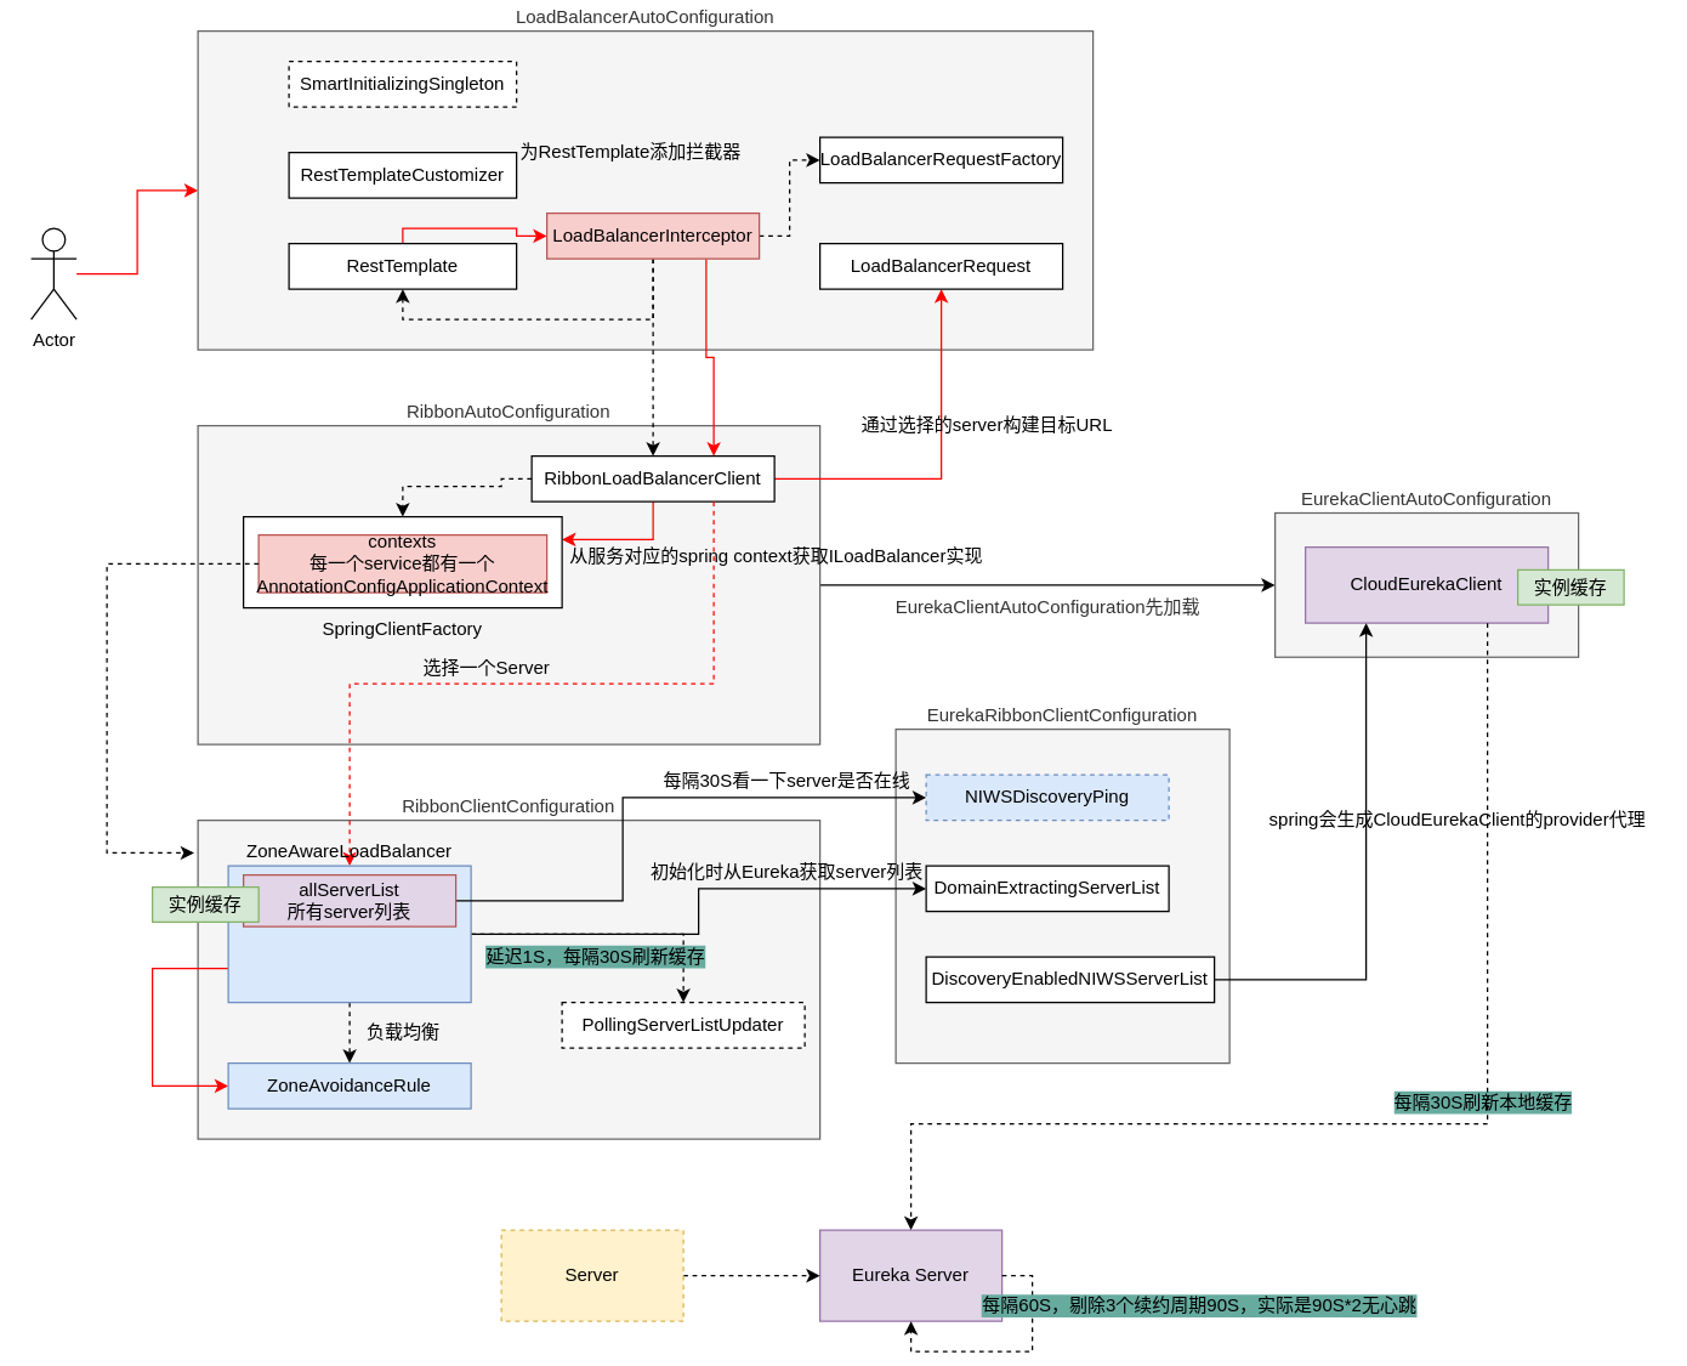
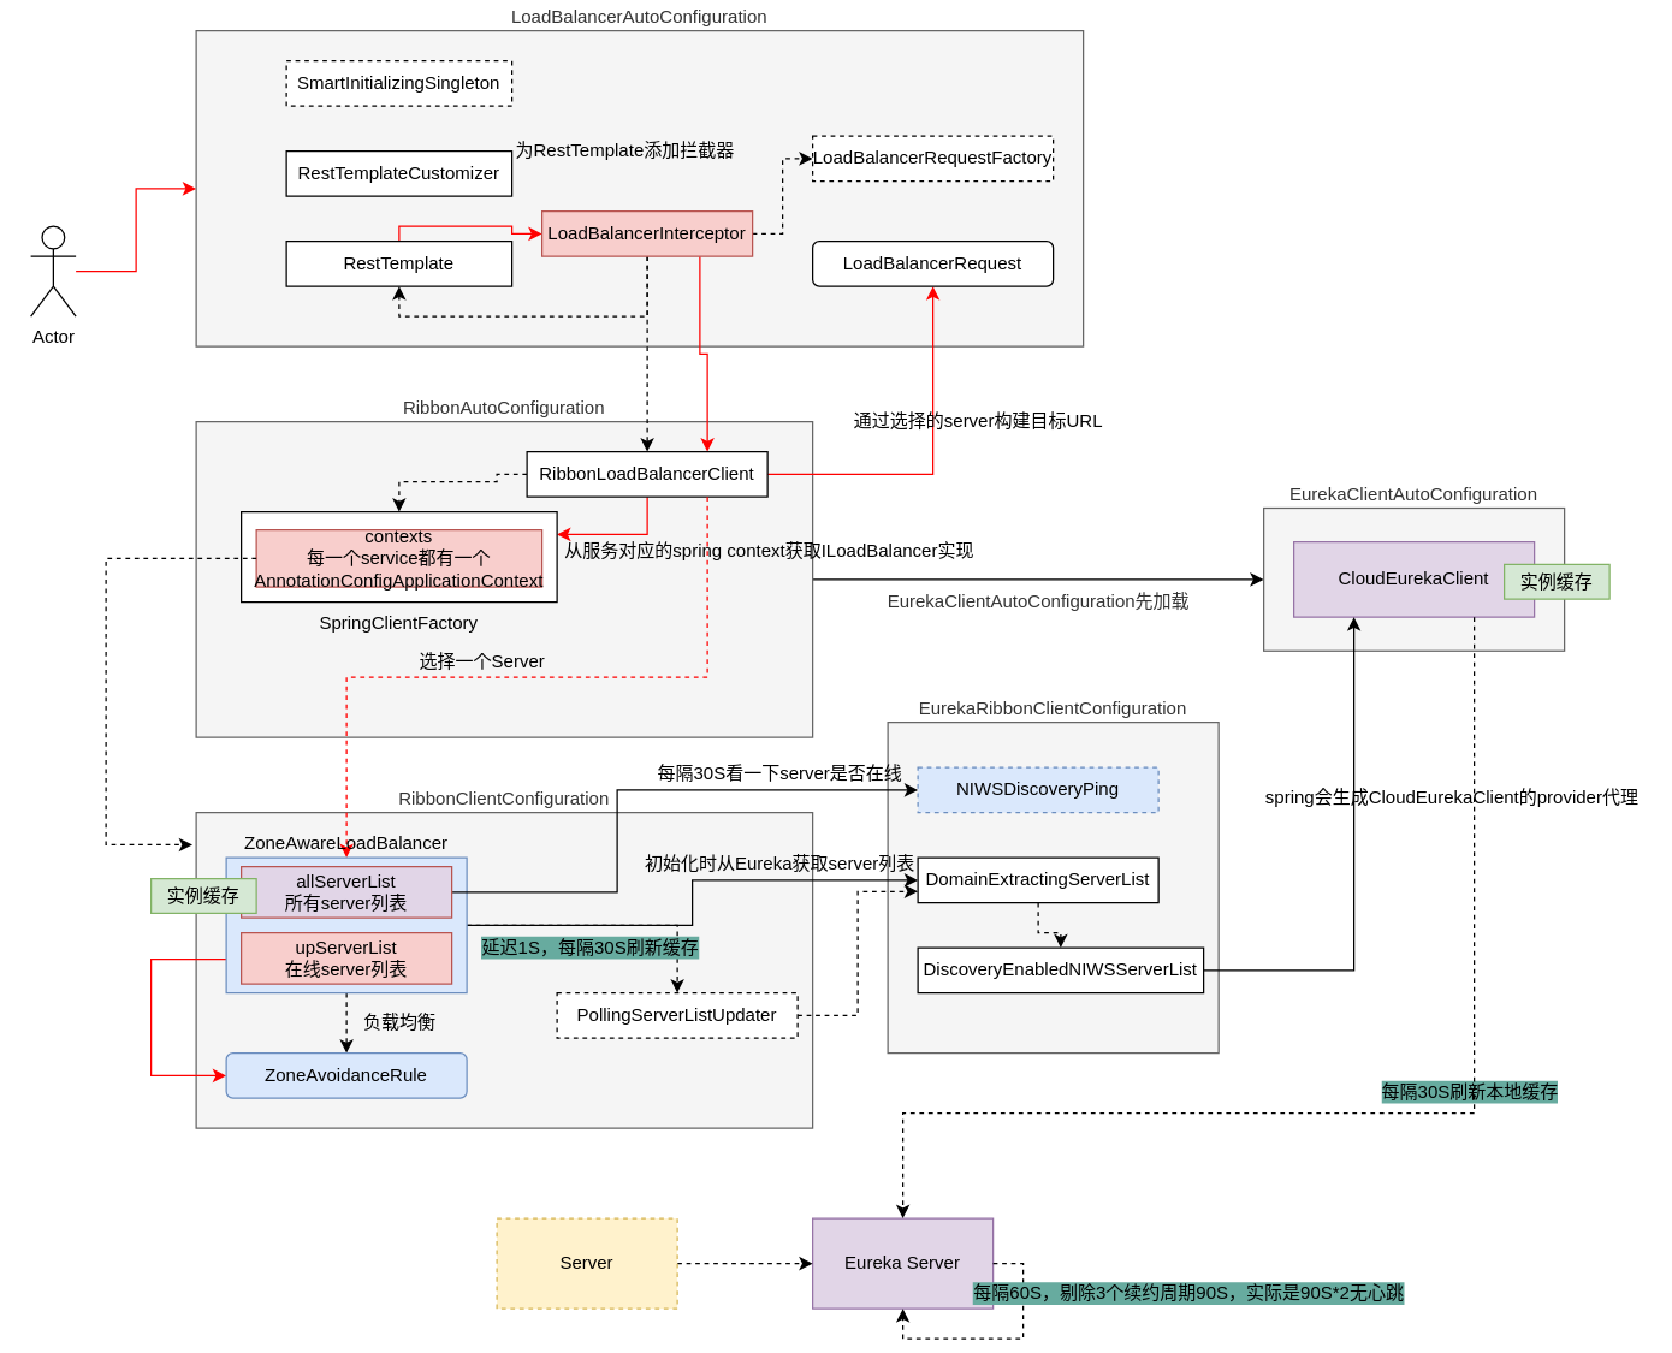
- <mxCell id="52" value="LoadBalancerRequestFactory" style="rounded=0;whiteSpace=wrap;html=1;" parent="1" vertex="1"><mxGeometry x="540" y="90" width="160" height="30" as="geometry" /></mxCell>
+ <mxCell id="52" value="LoadBalancerRequestFactory" style="rounded=0;whiteSpace=wrap;html=1;dashed=1;" parent="1" vertex="1"><mxGeometry x="540" y="90" width="160" height="30" as="geometry" /></mxCell>
- <mxCell id="53" value="LoadBalancerRequest" style="rounded=0;whiteSpace=wrap;html=1;" parent="1" vertex="1"><mxGeometry x="540" y="160" width="160" height="30" as="geometry" /></mxCell>
+ <mxCell id="53" value="LoadBalancerRequest" style="whiteSpace=wrap;html=1;rounded=1;" parent="1" vertex="1"><mxGeometry x="540" y="160" width="160" height="30" as="geometry" /></mxCell>
- <mxCell id="61" value="spring会生成&lt;span&gt;CloudEurekaClient的provider代理&lt;/span&gt;" style="text;html=1;align=center;verticalAlign=middle;resizable=0;points=[];autosize=1;strokeColor=none;fillColor=none;" vertex="1" parent="1"><mxGeometry x="830" y="530" width="260" height="20" as="geometry" /></mxCell>
+ <mxCell id="61" value="spring会生成&lt;span&gt;CloudEurekaClient的provider代理&lt;/span&gt;" style="text;html=1;align=center;verticalAlign=middle;resizable=0;points=[];autosize=1;strokeColor=none;fillColor=none;" vertex="1" parent="1"><mxGeometry x="835" y="520" width="260" height="20" as="geometry" /></mxCell>
+ <mxCell id="36" style="edgeStyle=orthogonalEdgeStyle;rounded=0;orthogonalLoop=1;jettySize=auto;html=1;entryX=0.5;entryY=0;entryDx=0;entryDy=0;dashed=1;strokeColor=#000000;" parent="1" source="37" target="38" edge="1"><mxGeometry relative="1" as="geometry" /></mxCell>
+ <mxCell id="42" value="upServerList&lt;br&gt;在线server列表" style="whiteSpace=wrap;html=1;rounded=0;fillColor=#f8cecc;strokeColor=#b85450;" parent="1" vertex="1"><mxGeometry x="160" y="620" width="140" height="34" as="geometry" /></mxCell>
+ <mxCell id="43" style="edgeStyle=orthogonalEdgeStyle;rounded=0;orthogonalLoop=1;jettySize=auto;html=1;entryX=0;entryY=0.75;entryDx=0;entryDy=0;dashed=1;strokeColor=#000000;" parent="1" source="44" target="37" edge="1"><mxGeometry relative="1" as="geometry" /></mxCell>
- <mxCell id="34" value="ZoneAvoidanceRule" style="whiteSpace=wrap;html=1;rounded=0;fillColor=#dae8fc;strokeColor=#6c8ebf;" parent="1" vertex="1"><mxGeometry x="150" y="700" width="160" height="30" as="geometry" /></mxCell>
+ <mxCell id="34" value="ZoneAvoidanceRule" style="whiteSpace=wrap;html=1;fillColor=#dae8fc;strokeColor=#6c8ebf;rounded=1;" parent="1" vertex="1"><mxGeometry x="150" y="700" width="160" height="30" as="geometry" /></mxCell>
